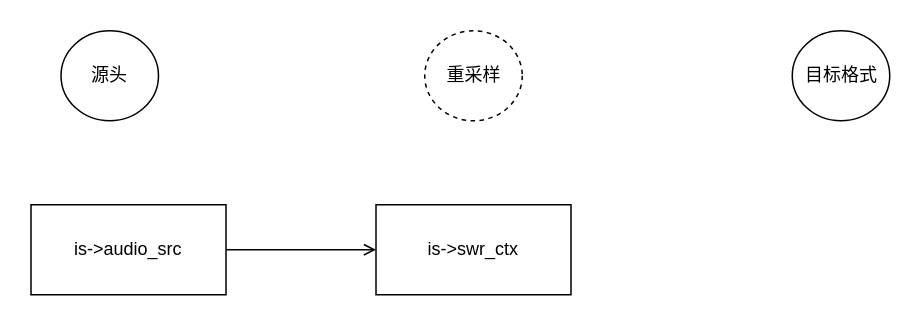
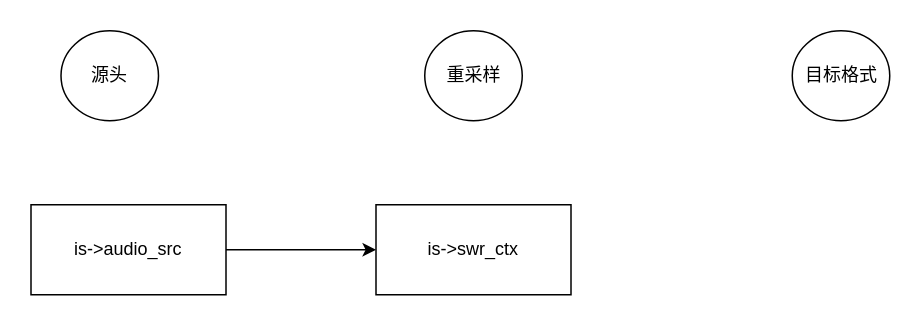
- <mxCell id="6" value="重采样" style="ellipse;whiteSpace=wrap;html=1;dashed=1;" vertex="1" parent="1"><mxGeometry x="282.5" y="20" width="65" height="60" as="geometry" /></mxCell>
+ <mxCell id="6" value="重采样" style="ellipse;whiteSpace=wrap;html=1;" vertex="1" parent="1"><mxGeometry x="282.5" y="20" width="65" height="60" as="geometry" /></mxCell>
- <mxCell id="2" style="edgeStyle=orthogonalEdgeStyle;rounded=0;orthogonalLoop=1;jettySize=auto;html=1;endArrow=open;" edge="1" parent="1" source="3" target="4"><mxGeometry relative="1" as="geometry" /></mxCell>
+ <mxCell id="2" style="edgeStyle=orthogonalEdgeStyle;rounded=0;orthogonalLoop=1;jettySize=auto;html=1;" edge="1" parent="1" source="3" target="4"><mxGeometry relative="1" as="geometry" /></mxCell>
